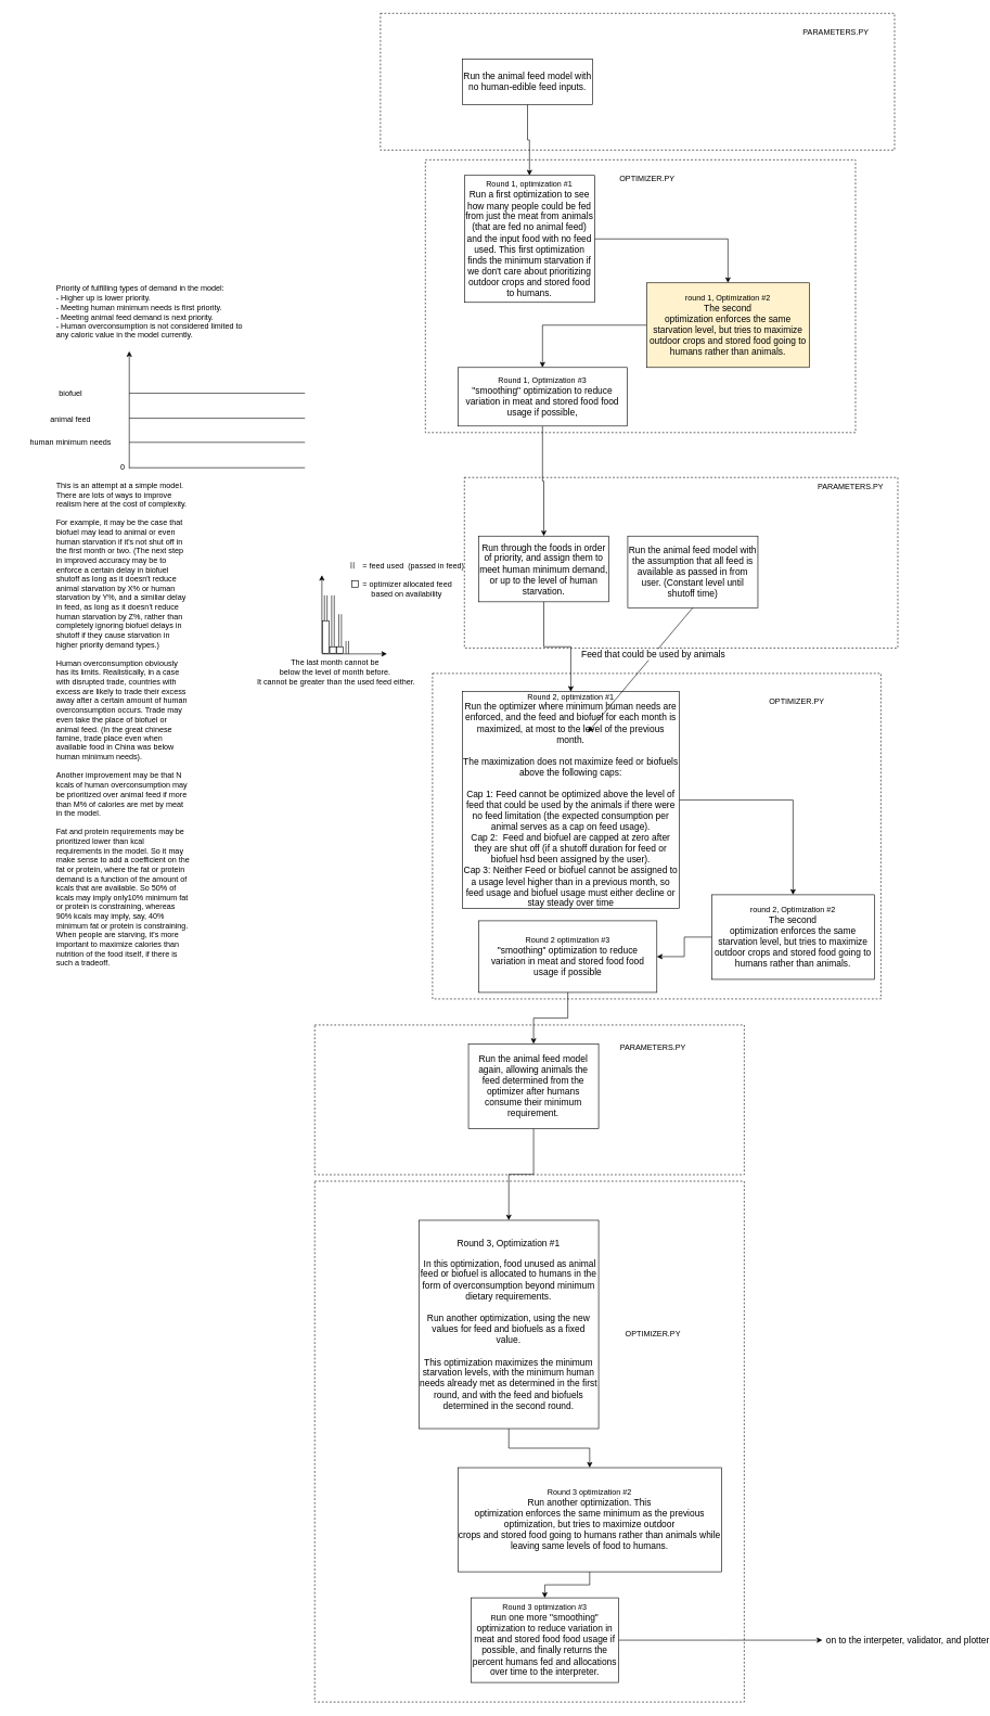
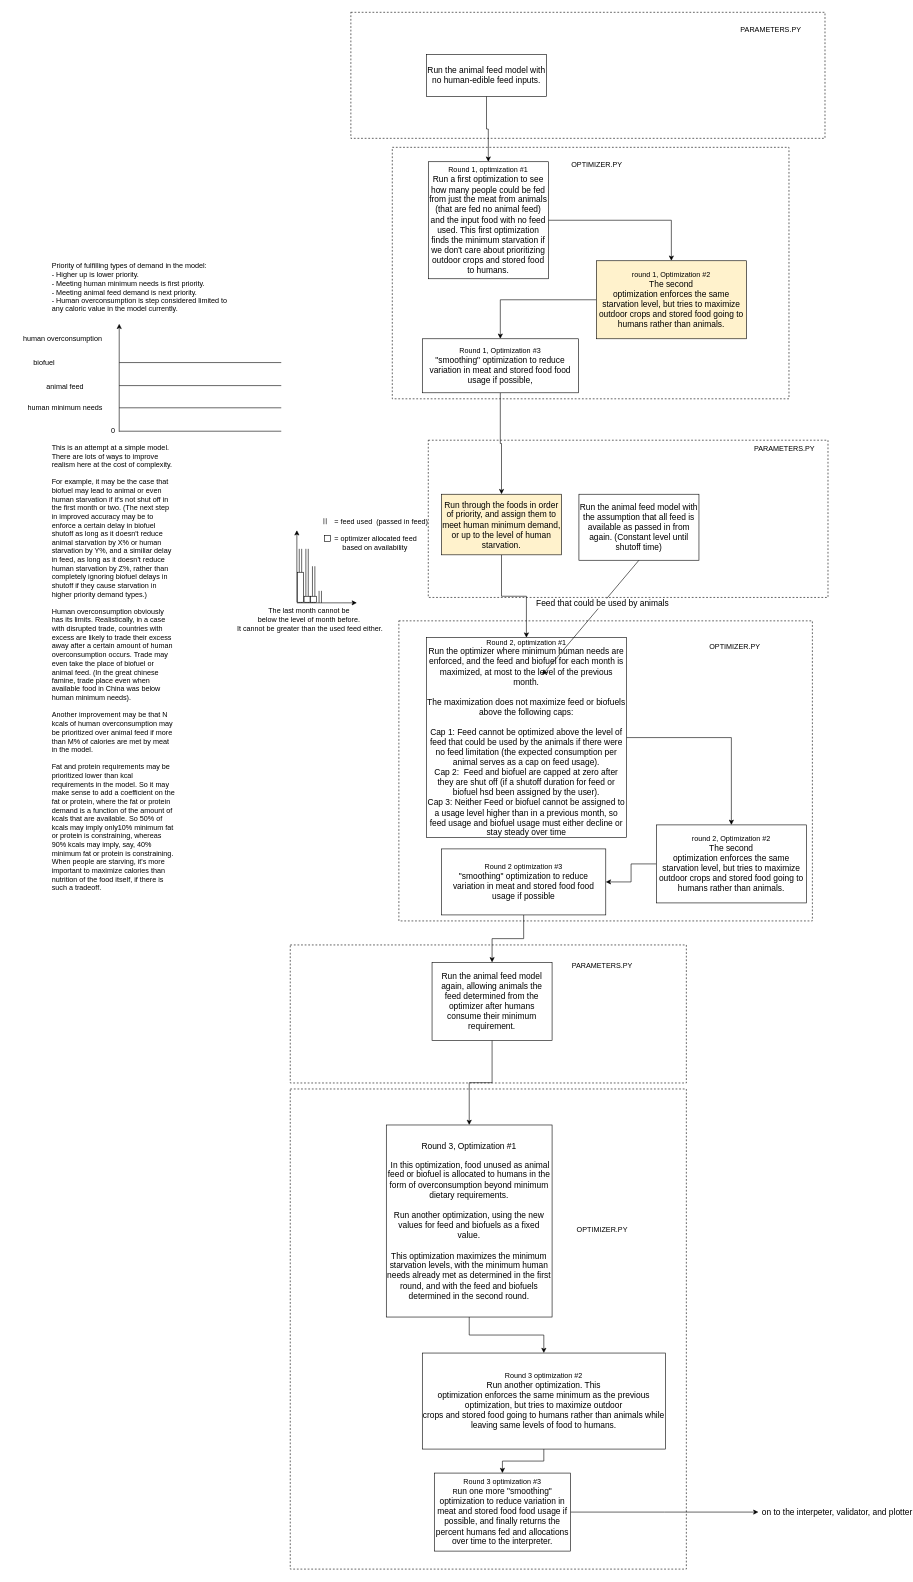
- <mxCell id="33" value="Priority of fulfilling types of demand in the model:&lt;br&gt;- Higher up is lower priority.&lt;br&gt;&lt;div&gt;- Meeting human minimum needs is first priority.&lt;/div&gt;&lt;div&gt;- Meeting animal feed demand is next priority.&lt;br&gt;&lt;/div&gt;- Human overconsumption is not considered limited to any caloric value in the model currently." style="text;html=1;strokeColor=none;fillColor=none;align=left;verticalAlign=middle;whiteSpace=wrap;rounded=0;" parent="1" vertex="1"><mxGeometry x="84" y="429" width="310" height="100" as="geometry" /></mxCell>
+ <mxCell id="33" value="Priority of fulfilling types of demand in the model:&lt;br&gt;- Higher up is lower priority.&lt;br&gt;&lt;div&gt;- Meeting human minimum needs is first priority.&lt;/div&gt;&lt;div&gt;- Meeting animal feed demand is next priority.&lt;br&gt;&lt;/div&gt;- Human overconsumption is step considered limited to any caloric value in the model currently." style="text;html=1;strokeColor=none;fillColor=none;align=left;verticalAlign=middle;whiteSpace=wrap;rounded=0;" parent="1" vertex="1"><mxGeometry x="84" y="429" width="310" height="100" as="geometry" /></mxCell>
+ <mxCell id="30" value="human overconsumption" style="text;html=1;strokeColor=none;fillColor=none;align=center;verticalAlign=middle;whiteSpace=wrap;rounded=0;" parent="1" vertex="1"><mxGeometry x="24" y="549" width="160" height="30" as="geometry" /></mxCell>
- <mxCell id="28" value="biofuel" style="text;html=1;strokeColor=none;fillColor=none;align=center;verticalAlign=middle;whiteSpace=wrap;rounded=0;" parent="1" vertex="1"><mxGeometry x="78" y="589" width="60" height="30" as="geometry" /></mxCell>
+ <mxCell id="28" value="biofuel" style="text;html=1;strokeColor=none;fillColor=none;align=center;verticalAlign=middle;whiteSpace=wrap;rounded=0;" parent="1" vertex="1"><mxGeometry x="43" y="589" width="60" height="30" as="geometry" /></mxCell>
- <mxCell id="54" value="&lt;font style=&quot;font-size: 14px;&quot;&gt;Run through the foods in order of priority, and assign them to meet human minimum demand, or up to the level of human starvation.&lt;/font&gt;" style="rounded=0;whiteSpace=wrap;html=1;" parent="1" vertex="1"><mxGeometry x="735" y="823" width="200" height="101" as="geometry" /></mxCell>
+ <mxCell id="54" value="&lt;font style=&quot;font-size: 14px;&quot;&gt;Run through the foods in order of priority, and assign them to meet human minimum demand, or up to the level of human starvation.&lt;/font&gt;" style="rounded=0;whiteSpace=wrap;html=1;fillColor=#fff2cc;" parent="1" vertex="1"><mxGeometry x="735" y="823" width="200" height="101" as="geometry" /></mxCell>
- <mxCell id="35" value="&lt;font style=&quot;font-size: 14px;&quot;&gt;Run the animal feed model with the assumption that all feed is available as passed in from user. (Constant level until shutoff time)&lt;br&gt;&lt;/font&gt;" style="rounded=0;whiteSpace=wrap;html=1;" parent="1" vertex="1"><mxGeometry x="964" y="823" width="200" height="110" as="geometry" /></mxCell>
+ <mxCell id="35" value="&lt;font style=&quot;font-size: 14px;&quot;&gt;Run the animal feed model with the assumption that all feed is available as passed in from again. (Constant level until shutoff time)&lt;br&gt;&lt;/font&gt;" style="rounded=0;whiteSpace=wrap;html=1;" parent="1" vertex="1"><mxGeometry x="964" y="823" width="200" height="110" as="geometry" /></mxCell>
